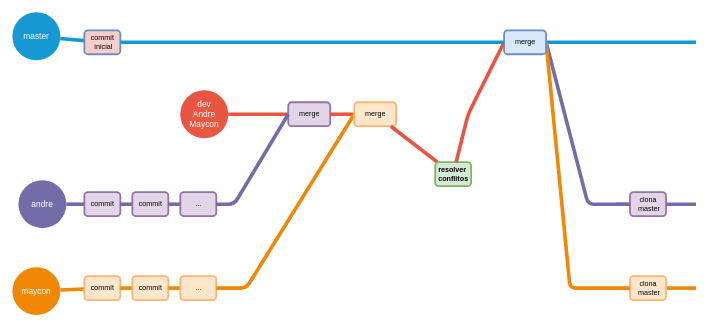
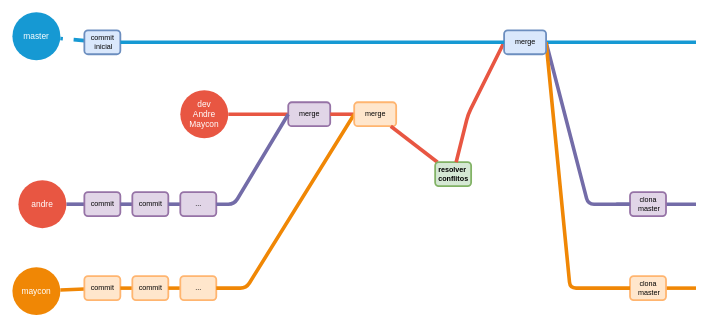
- <mxCell id="5" style="endArrow=none;strokeWidth=6;strokeColor=#1699D3;html=1;" parent="1" source="36" target="2" edge="1"><mxGeometry relative="1" as="geometry"><mxPoint x="1935.714" y="70" as="sourcePoint" /></mxGeometry></mxCell>
+ <mxCell id="5" style="endArrow=none;strokeWidth=6;strokeColor=#1699D3;html=1;dashed=1;" parent="1" source="36" target="2" edge="1"><mxGeometry relative="1" as="geometry"><mxPoint x="1935.714" y="70" as="sourcePoint" /></mxGeometry></mxCell>
- <mxCell id="36" value="commit&lt;br&gt;&amp;nbsp;inicial" style="rounded=1;fillColor=#f8cecc;strokeColor=#6c8ebf;strokeWidth=3;shadow=0;html=1;" vertex="1" parent="1"><mxGeometry x="140" y="50" width="60" height="40" as="geometry" /></mxCell>
+ <mxCell id="36" value="commit&lt;br&gt;&amp;nbsp;inicial" style="rounded=1;fillColor=#dae8fc;strokeColor=#6c8ebf;strokeWidth=3;shadow=0;html=1;" vertex="1" parent="1"><mxGeometry x="140" y="50" width="60" height="40" as="geometry" /></mxCell>
- <mxCell id="9" value="andre" style="ellipse;whiteSpace=wrap;html=1;shadow=0;fontFamily=Helvetica;fontSize=14;fontColor=#FFFFFF;align=center;strokeWidth=3;fillColor=#736ca8;strokeColor=none;" parent="1" vertex="1"><mxGeometry x="30" y="300" width="80" height="80" as="geometry" /></mxCell>
+ <mxCell id="9" value="andre" style="ellipse;whiteSpace=wrap;html=1;shadow=0;fontFamily=Helvetica;fontSize=14;fontColor=#FFFFFF;align=center;strokeWidth=3;fillColor=#e85642;strokeColor=none;" parent="1" vertex="1"><mxGeometry x="30" y="300" width="80" height="80" as="geometry" /></mxCell>
